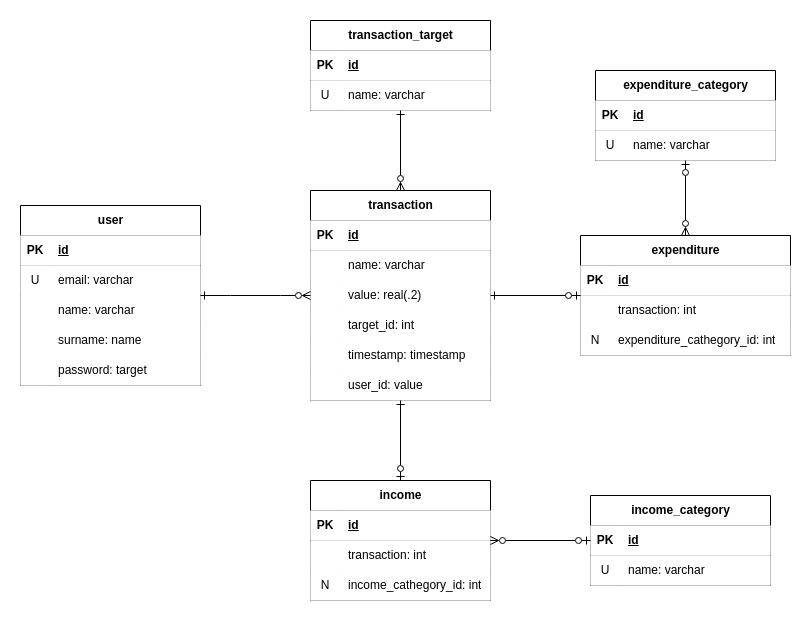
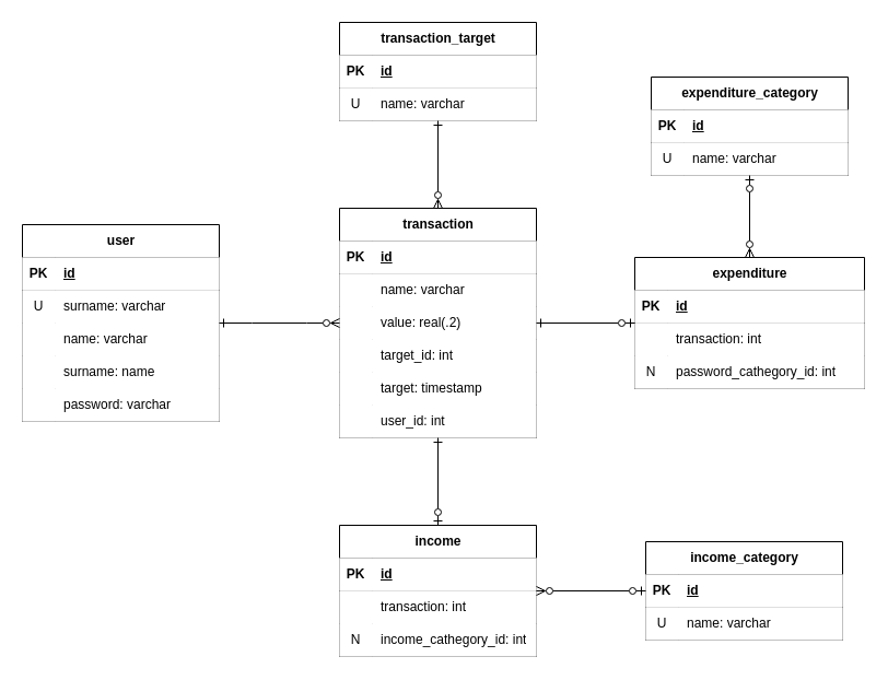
- <mxCell id="8" value="email: varchar" style="shape=partialRectangle;connectable=0;top=0;left=0;bottom=0;right=0;align=left;spacingLeft=6;overflow=hidden;whiteSpace=wrap;html=1;" vertex="1" parent="6"><mxGeometry x="30" width="150" height="30" as="geometry"><mxRectangle width="150" height="30" as="alternateBounds" /></mxGeometry></mxCell>
+ <mxCell id="8" value="surname: varchar" style="shape=partialRectangle;connectable=0;top=0;left=0;bottom=0;right=0;align=left;spacingLeft=6;overflow=hidden;whiteSpace=wrap;html=1;" vertex="1" parent="6"><mxGeometry x="30" width="150" height="30" as="geometry"><mxRectangle width="150" height="30" as="alternateBounds" /></mxGeometry></mxCell>
- <mxCell id="56" value="expenditure_cathegory_id: int" style="shape=partialRectangle;connectable=0;top=0;left=0;bottom=0;right=0;align=left;spacingLeft=6;overflow=hidden;whiteSpace=wrap;html=1;" vertex="1" parent="54"><mxGeometry x="30" width="180" height="30" as="geometry"><mxRectangle width="180" height="30" as="alternateBounds" /></mxGeometry></mxCell>
+ <mxCell id="56" value="password_cathegory_id: int" style="shape=partialRectangle;connectable=0;top=0;left=0;bottom=0;right=0;align=left;spacingLeft=6;overflow=hidden;whiteSpace=wrap;html=1;" vertex="1" parent="54"><mxGeometry x="30" width="180" height="30" as="geometry"><mxRectangle width="180" height="30" as="alternateBounds" /></mxGeometry></mxCell>
- <mxCell id="33" value="timestamp: timestamp" style="shape=partialRectangle;connectable=0;top=0;left=0;bottom=0;right=0;align=left;spacingLeft=6;overflow=hidden;whiteSpace=wrap;html=1;" vertex="1" parent="31"><mxGeometry x="30" width="150" height="30" as="geometry"><mxRectangle width="150" height="30" as="alternateBounds" /></mxGeometry></mxCell>
+ <mxCell id="33" value="target: timestamp" style="shape=partialRectangle;connectable=0;top=0;left=0;bottom=0;right=0;align=left;spacingLeft=6;overflow=hidden;whiteSpace=wrap;html=1;" vertex="1" parent="31"><mxGeometry x="30" width="150" height="30" as="geometry"><mxRectangle width="150" height="30" as="alternateBounds" /></mxGeometry></mxCell>
- <mxCell id="17" value="password: target" style="shape=partialRectangle;connectable=0;top=0;left=0;bottom=0;right=0;align=left;spacingLeft=6;overflow=hidden;whiteSpace=wrap;html=1;" vertex="1" parent="15"><mxGeometry x="30" width="150" height="30" as="geometry"><mxRectangle width="150" height="30" as="alternateBounds" /></mxGeometry></mxCell>
+ <mxCell id="17" value="password: varchar" style="shape=partialRectangle;connectable=0;top=0;left=0;bottom=0;right=0;align=left;spacingLeft=6;overflow=hidden;whiteSpace=wrap;html=1;" vertex="1" parent="15"><mxGeometry x="30" width="150" height="30" as="geometry"><mxRectangle width="150" height="30" as="alternateBounds" /></mxGeometry></mxCell>
- <mxCell id="36" value="user_id: value" style="shape=partialRectangle;connectable=0;top=0;left=0;bottom=0;right=0;align=left;spacingLeft=6;overflow=hidden;whiteSpace=wrap;html=1;" vertex="1" parent="34"><mxGeometry x="30" width="150" height="30" as="geometry"><mxRectangle width="150" height="30" as="alternateBounds" /></mxGeometry></mxCell>
+ <mxCell id="36" value="user_id: int" style="shape=partialRectangle;connectable=0;top=0;left=0;bottom=0;right=0;align=left;spacingLeft=6;overflow=hidden;whiteSpace=wrap;html=1;" vertex="1" parent="34"><mxGeometry x="30" width="150" height="30" as="geometry"><mxRectangle width="150" height="30" as="alternateBounds" /></mxGeometry></mxCell>
